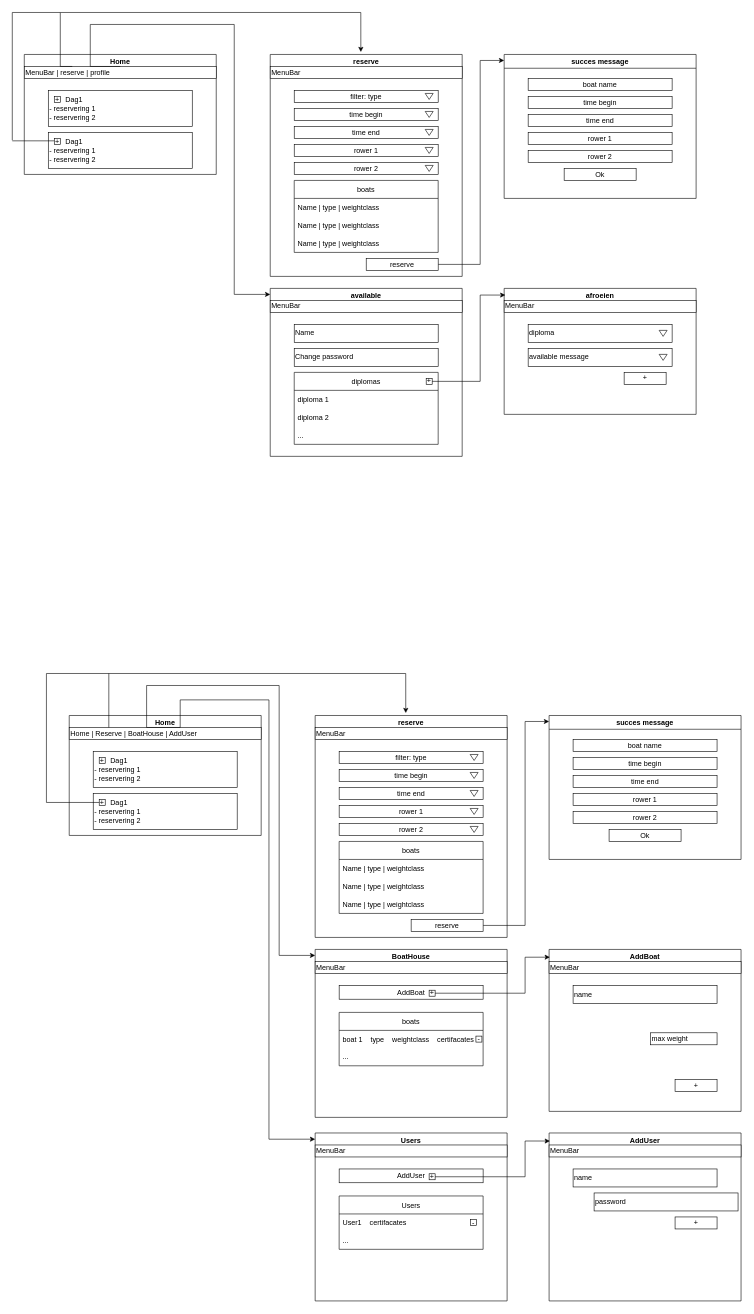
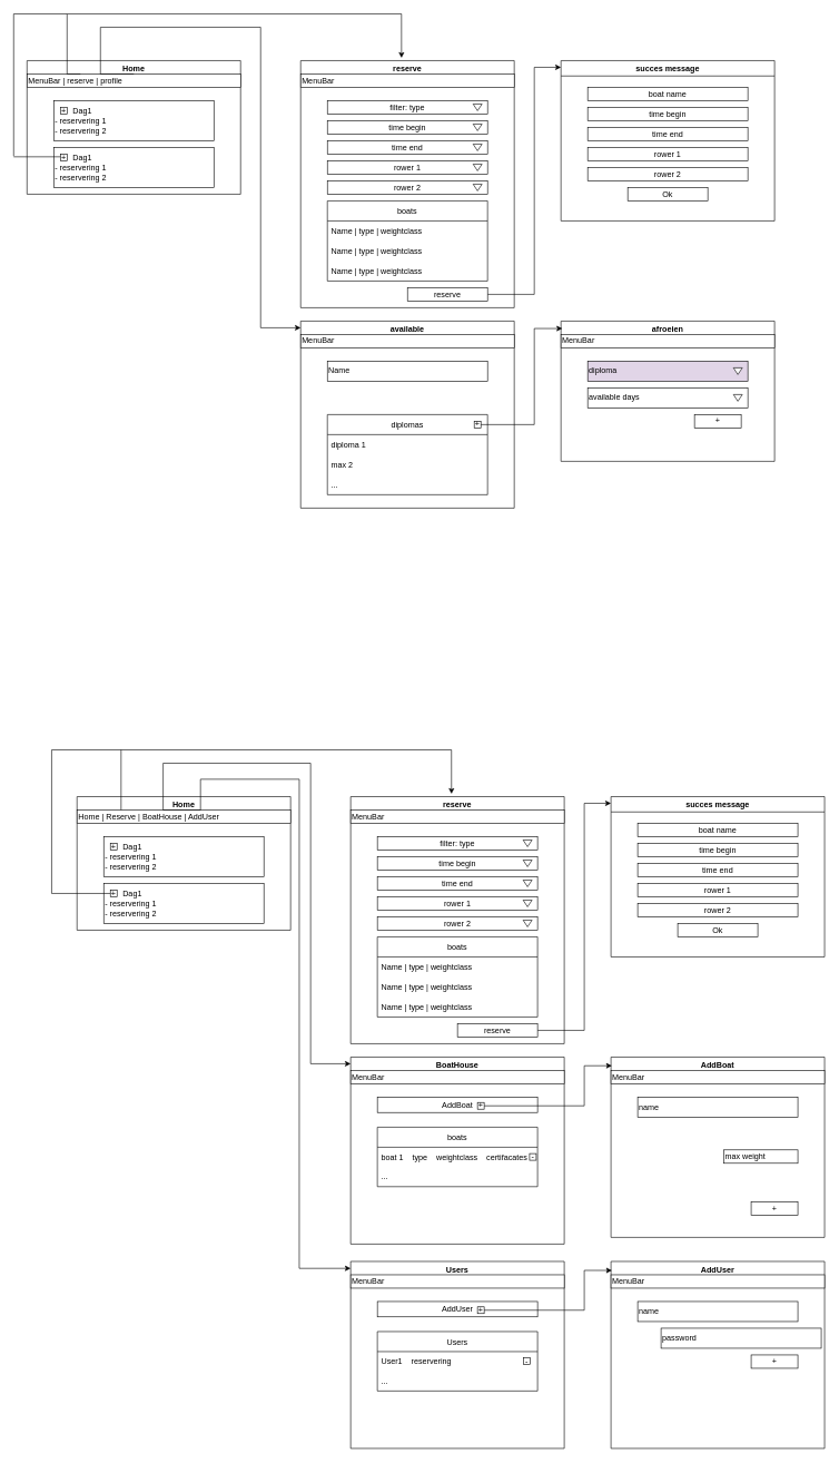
- <mxCell id="49" value="diploma" style="rounded=0;whiteSpace=wrap;html=1;align=left;" parent="47" vertex="1"><mxGeometry x="40" y="60" width="240" height="30" as="geometry" /></mxCell>
+ <mxCell id="49" value="diploma" style="rounded=0;whiteSpace=wrap;html=1;align=left;fillColor=#e1d5e7;" parent="47" vertex="1"><mxGeometry x="40" y="60" width="240" height="30" as="geometry" /></mxCell>
- <mxCell id="44" value="Change password" style="rounded=0;whiteSpace=wrap;html=1;align=left;" parent="37" vertex="1"><mxGeometry x="40" y="100" width="240" height="30" as="geometry" /></mxCell>
- <mxCell id="50" value="available message" style="rounded=0;whiteSpace=wrap;html=1;align=left;" parent="47" vertex="1"><mxGeometry x="40" y="100" width="240" height="30" as="geometry" /></mxCell>
+ <mxCell id="50" value="available days" style="rounded=0;whiteSpace=wrap;html=1;align=left;" parent="47" vertex="1"><mxGeometry x="40" y="100" width="240" height="30" as="geometry" /></mxCell>
- <mxCell id="41" value="diploma 2" style="text;strokeColor=none;fillColor=none;align=left;verticalAlign=middle;spacingLeft=4;spacingRight=4;overflow=hidden;points=[[0,0.5],[1,0.5]];portConstraint=eastwest;rotatable=0;" parent="39" vertex="1"><mxGeometry y="60" width="240" height="30" as="geometry" /></mxCell>
+ <mxCell id="41" value="max 2" style="text;strokeColor=none;fillColor=none;align=left;verticalAlign=middle;spacingLeft=4;spacingRight=4;overflow=hidden;points=[[0,0.5],[1,0.5]];portConstraint=eastwest;rotatable=0;" parent="39" vertex="1"><mxGeometry y="60" width="240" height="30" as="geometry" /></mxCell>
- <mxCell id="106" value="User1    certifacates" style="text;strokeColor=none;fillColor=none;align=left;verticalAlign=middle;spacingLeft=4;spacingRight=4;overflow=hidden;points=[[0,0.5],[1,0.5]];portConstraint=eastwest;rotatable=0;" vertex="1" parent="105"><mxGeometry y="30" width="240" height="29" as="geometry" /></mxCell>
+ <mxCell id="106" value="User1    reservering" style="text;strokeColor=none;fillColor=none;align=left;verticalAlign=middle;spacingLeft=4;spacingRight=4;overflow=hidden;points=[[0,0.5],[1,0.5]];portConstraint=eastwest;rotatable=0;" vertex="1" parent="105"><mxGeometry y="30" width="240" height="29" as="geometry" /></mxCell>
